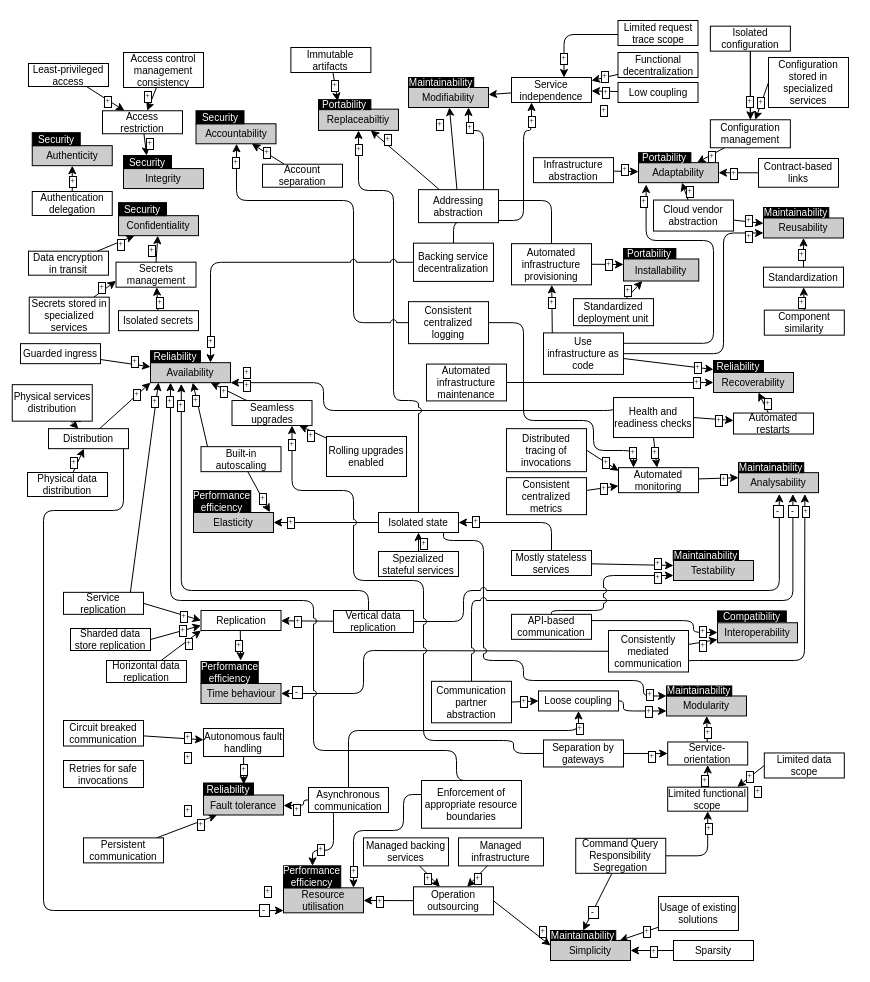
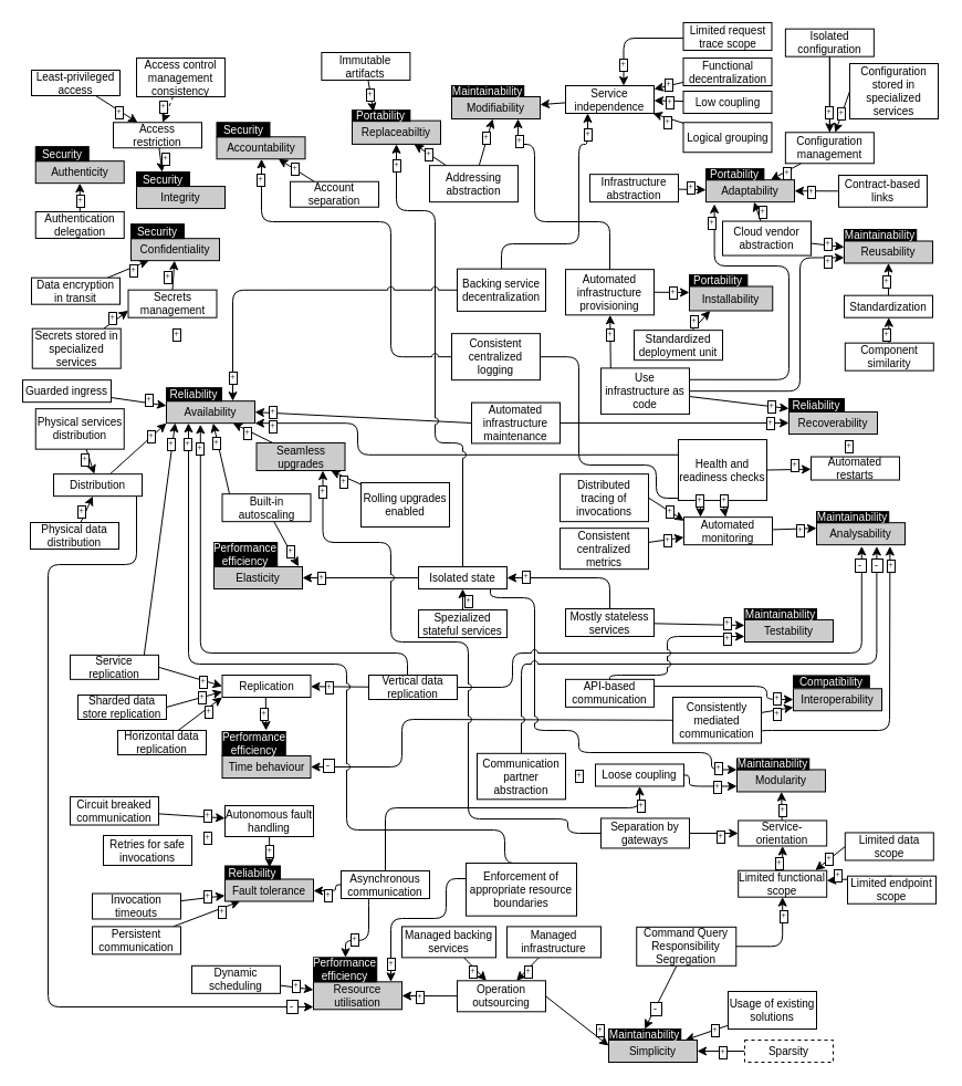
- <mxCell id="58" style="edgeStyle=none;rounded=0;orthogonalLoop=1;jettySize=auto;html=1;fillColor=#60a917;strokeColor=#000000;fontColor=#000000;" parent="1" source="261" target="94" edge="1"><mxGeometry relative="1" as="geometry"><mxPoint x="145" y="55.77" as="sourcePoint" /></mxGeometry></mxCell>
+ <mxCell id="58" style="edgeStyle=none;rounded=0;orthogonalLoop=1;jettySize=auto;html=1;fillColor=#60a917;strokeColor=#000000;fontColor=#000000;dashed=1;" parent="1" source="261" target="94" edge="1"><mxGeometry relative="1" as="geometry"><mxPoint x="145" y="55.77" as="sourcePoint" /></mxGeometry></mxCell>
+ <mxCell id="133" style="edgeStyle=none;rounded=0;orthogonalLoop=1;jettySize=auto;html=1;fillColor=#60a917;strokeColor=#000000;fontColor=#000000;" parent="1" source="134" target="275" edge="1"><mxGeometry relative="1" as="geometry"><mxPoint x="520.25" y="909.5" as="targetPoint" /></mxGeometry></mxCell>
+ <mxCell id="134" value="Logical grouping" style="rounded=0;whiteSpace=wrap;html=1;fontSize=10;fontColor=#000000;" parent="1" vertex="1"><mxGeometry x="617.5" y="110.26" width="80" height="27" as="geometry" /></mxCell>
- <mxCell id="251" value="Addressing abstraction" style="rounded=0;whiteSpace=wrap;html=1;fontSize=10;fontColor=#000000;" parent="1" vertex="1"><mxGeometry x="418" y="189.16" width="80" height="33" as="geometry" /></mxCell>
+ <mxCell id="251" value="Addressing abstraction" style="rounded=0;whiteSpace=wrap;html=1;fontSize=10;fontColor=#000000;" parent="1" vertex="1"><mxGeometry x="388" y="149.16" width="80" height="33" as="geometry" /></mxCell>
- <mxCell id="54" style="edgeStyle=none;rounded=0;orthogonalLoop=1;jettySize=auto;html=1;fillColor=#0050ef;strokeColor=#000000;fontColor=#000000;" parent="1" source="260" target="104" edge="1"><mxGeometry relative="1" as="geometry"><mxPoint x="158.5" y="292.83" as="sourcePoint" /></mxGeometry></mxCell>
- <mxCell id="260" value="Isolated secrets" style="rounded=0;whiteSpace=wrap;html=1;fontSize=10;fontColor=#000000;" parent="1" vertex="1"><mxGeometry x="118" y="310.16" width="80" height="20" as="geometry" /></mxCell>
+ <mxCell id="43" style="rounded=1;orthogonalLoop=1;jettySize=auto;html=1;jumpStyle=arc;fillColor=#60a917;strokeColor=#000000;entryX=1;entryY=0.5;entryDx=0;entryDy=0;exitX=0;exitY=0.5;exitDx=0;exitDy=0;fontColor=#000000;" parent="1" source="341" target="295" edge="1"><mxGeometry relative="1" as="geometry"><mxPoint x="516" y="393" as="sourcePoint" /><mxPoint x="723" y="378" as="targetPoint" /></mxGeometry></mxCell>
- <mxCell id="247" value="Physical services distribution" style="rounded=0;whiteSpace=wrap;html=1;fontSize=10;fontColor=#000000;" parent="1" vertex="1"><mxGeometry x="11.75" y="384.16" width="80" height="36.5" as="geometry" /></mxCell>
+ <mxCell id="247" value="Physical services distribution" style="rounded=0;whiteSpace=wrap;html=1;fontSize=10;fontColor=#000000;" parent="1" vertex="1"><mxGeometry x="31.75" y="369.16" width="80" height="36.5" as="geometry" /></mxCell>
- <mxCell id="87" style="edgeStyle=none;rounded=0;orthogonalLoop=1;jettySize=auto;html=1;fillColor=#60a917;strokeColor=#000000;fontColor=#000000;" parent="1" source="88" target="289" edge="1"><mxGeometry relative="1" as="geometry" /></mxCell>
- <mxCell id="84" value="Seamless upgrades" style="rounded=0;whiteSpace=wrap;html=1;fontSize=10;fontColor=#000000;" parent="1" vertex="1"><mxGeometry x="231.5" y="400.03" width="80" height="25" as="geometry" /></mxCell>
+ <mxCell id="84" value="Seamless upgrades" style="rounded=0;whiteSpace=wrap;html=1;fontSize=10;fontColor=#000000;fillColor=#cccccc;" parent="1" vertex="1"><mxGeometry x="231.5" y="400.03" width="80" height="25" as="geometry" /></mxCell>
- <mxCell id="127" value="Health and readiness checks" style="rounded=0;whiteSpace=wrap;html=1;fontSize=10;fontColor=#000000;" parent="1" vertex="1"><mxGeometry x="613" y="397.03" width="80" height="40" as="geometry" /></mxCell>
+ <mxCell id="127" value="Health and readiness checks" style="rounded=0;whiteSpace=wrap;html=1;fontSize=10;fontColor=#000000;" parent="1" vertex="1"><mxGeometry x="613" y="397.03" width="80" height="55" as="geometry" /></mxCell>
- <mxCell id="13" style="rounded=1;orthogonalLoop=1;jettySize=auto;html=1;jumpStyle=arc;exitX=1;exitY=0.5;exitDx=0;exitDy=0;entryX=0;entryY=0.5;entryDx=0;entryDy=0;strokeColor=#000000;fontColor=#000000;" parent="1" source="252" target="64" edge="1"><mxGeometry relative="1" as="geometry"><mxPoint x="693" y="818" as="sourcePoint" /><mxPoint x="453" y="710" as="targetPoint" /></mxGeometry></mxCell>
- <mxCell id="276" value="Retries for safe invocations" style="rounded=0;whiteSpace=wrap;html=1;fontSize=10;fontColor=#000000;" parent="1" vertex="1"><mxGeometry x="63" y="760" width="80" height="27" as="geometry" /></mxCell>
+ <mxCell id="276" value="Retries for safe invocations" style="rounded=0;whiteSpace=wrap;html=1;fontSize=10;fontColor=#000000;" parent="1" vertex="1"><mxGeometry x="93" y="755" width="80" height="27" as="geometry" /></mxCell>
+ <mxCell id="10" style="edgeStyle=none;rounded=0;orthogonalLoop=1;jettySize=auto;html=1;exitX=0.5;exitY=0;exitDx=0;exitDy=0;fillColor=#0050ef;strokeColor=#000000;fontColor=#000000;" parent="1" source="253" target="277" edge="1"><mxGeometry relative="1" as="geometry"><mxPoint x="557.68" y="684.08" as="targetPoint" /></mxGeometry></mxCell>
+ <mxCell id="253" value="Limited endpoint scope" style="rounded=0;whiteSpace=wrap;html=1;fontSize=10;fontColor=#000000;" parent="1" vertex="1"><mxGeometry x="766" y="791.69" width="80" height="25" as="geometry" /></mxCell>
+ <mxCell id="3" style="edgeStyle=none;rounded=0;orthogonalLoop=1;jettySize=auto;html=1;startArrow=none;fillColor=#0050ef;strokeColor=#000000;fontColor=#000000;" parent="1" source="268" target="292" edge="1"><mxGeometry relative="1" as="geometry"><mxPoint x="162.5" y="872.35" as="sourcePoint" /></mxGeometry></mxCell>
+ <mxCell id="268" value="Invocation timeouts" style="rounded=0;whiteSpace=wrap;html=1;fontSize=10;fontColor=#000000;" parent="1" vertex="1"><mxGeometry x="83" y="807.5" width="80" height="23" as="geometry" /></mxCell>
+ <mxCell id="132" value="Dynamic scheduling" style="rounded=0;whiteSpace=wrap;html=1;fontSize=10;fontColor=#000000;" parent="1" vertex="1"><mxGeometry x="173" y="872.81" width="80" height="25" as="geometry" /></mxCell>
+ <mxCell id="131" style="edgeStyle=none;rounded=0;orthogonalLoop=1;jettySize=auto;html=1;fillColor=#60a917;strokeColor=#000000;fontColor=#000000;" parent="1" source="132" target="314" edge="1"><mxGeometry relative="1" as="geometry" /></mxCell>
- <mxCell id="270" value="Sparsity" style="rounded=0;whiteSpace=wrap;html=1;fontSize=10;fontColor=#000000;" parent="1" vertex="1"><mxGeometry x="673" y="940" width="80" height="20" as="geometry" /></mxCell>
+ <mxCell id="270" value="Sparsity" style="rounded=0;whiteSpace=wrap;html=1;fontSize=10;fontColor=#000000;dashed=1;" parent="1" vertex="1"><mxGeometry x="673" y="940" width="80" height="20" as="geometry" /></mxCell>
